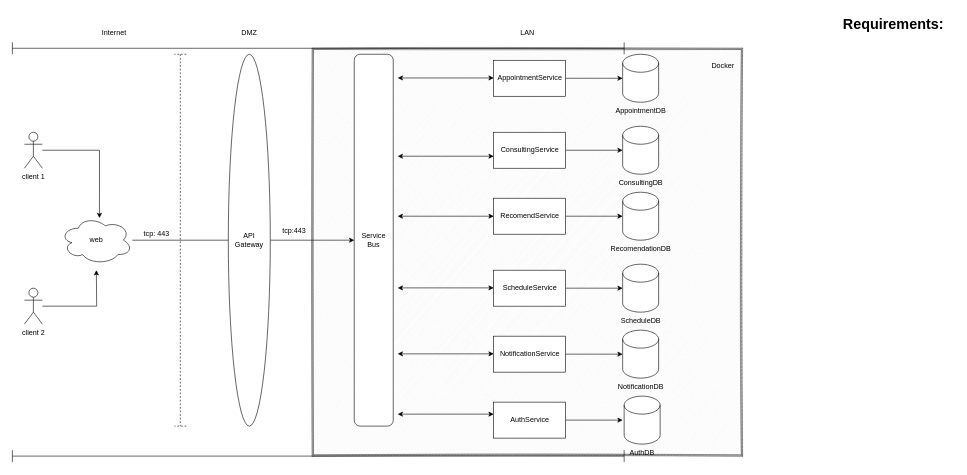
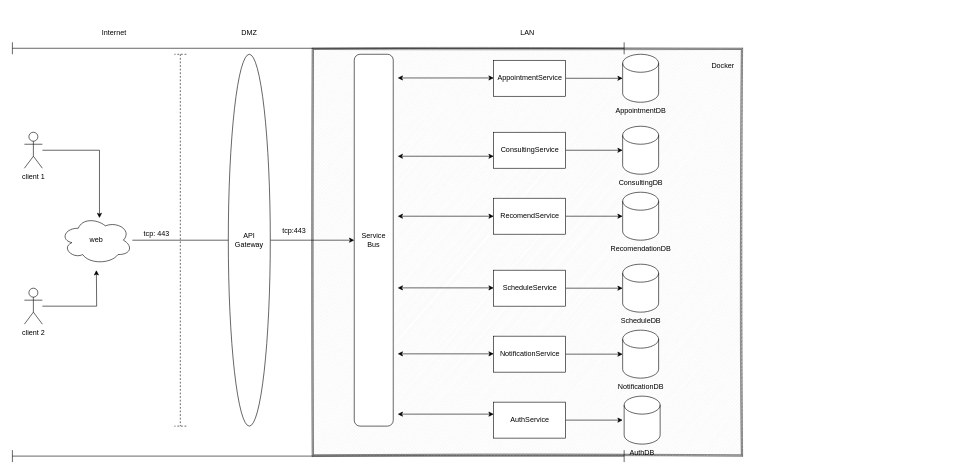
- <mxCell id="57" value="&lt;h1&gt;Requirements:&lt;/h1&gt;&lt;p&gt;&lt;br&gt;&lt;/p&gt;" style="text;html=1;strokeColor=none;fillColor=none;spacing=5;spacingTop=-20;whiteSpace=wrap;overflow=hidden;rounded=0;" vertex="1" parent="1"><mxGeometry x="1400" y="20" width="190" height="120" as="geometry" /></mxCell>
